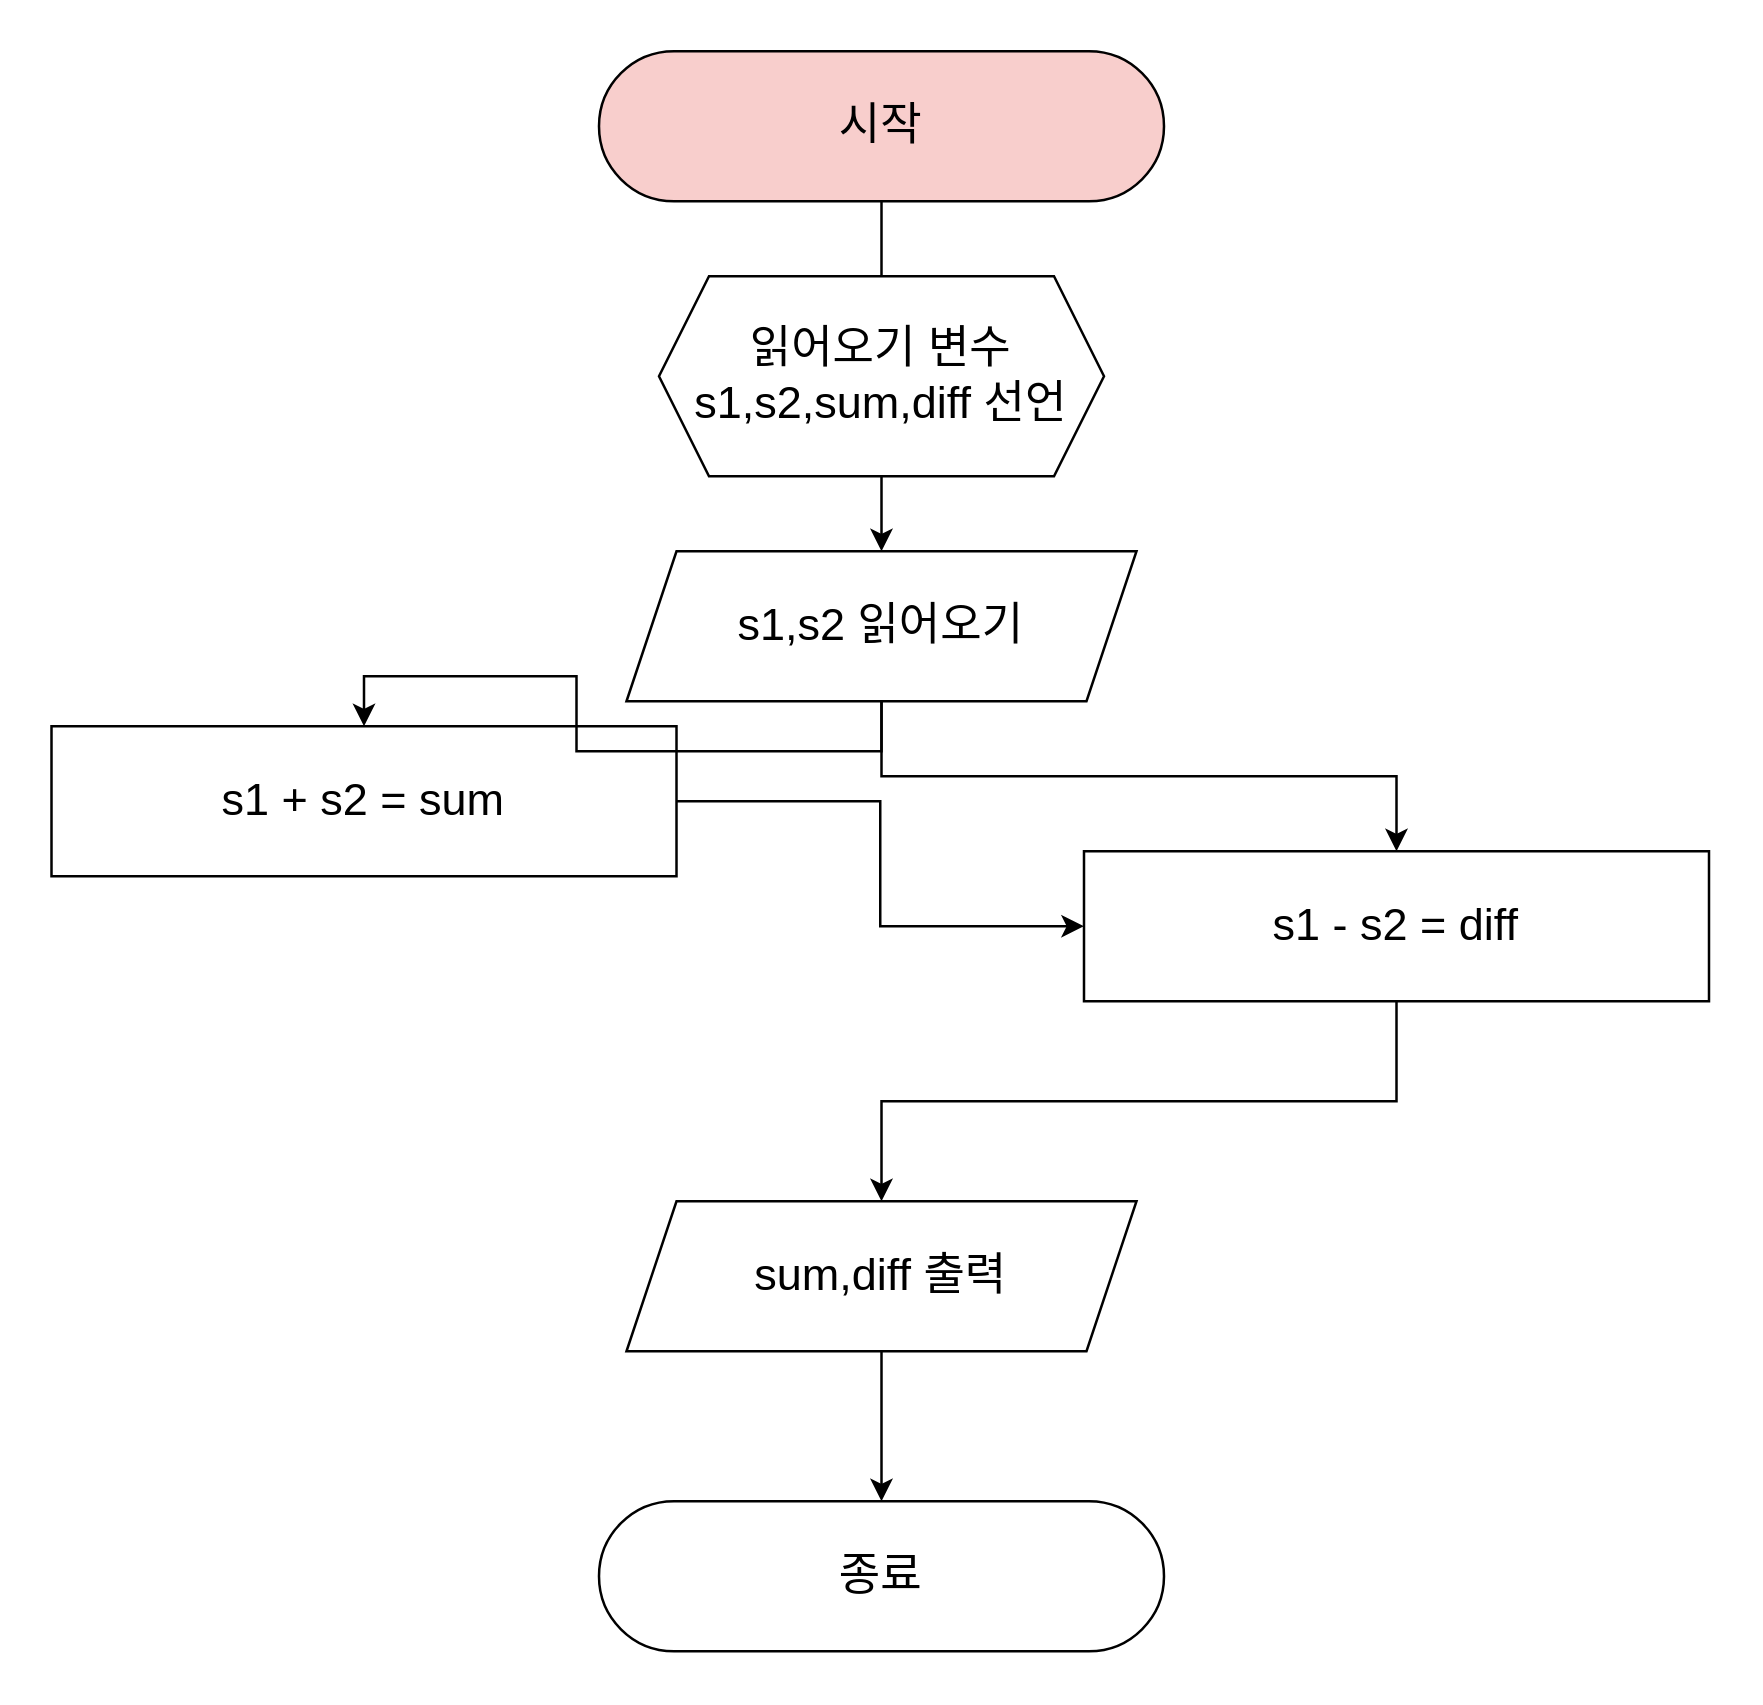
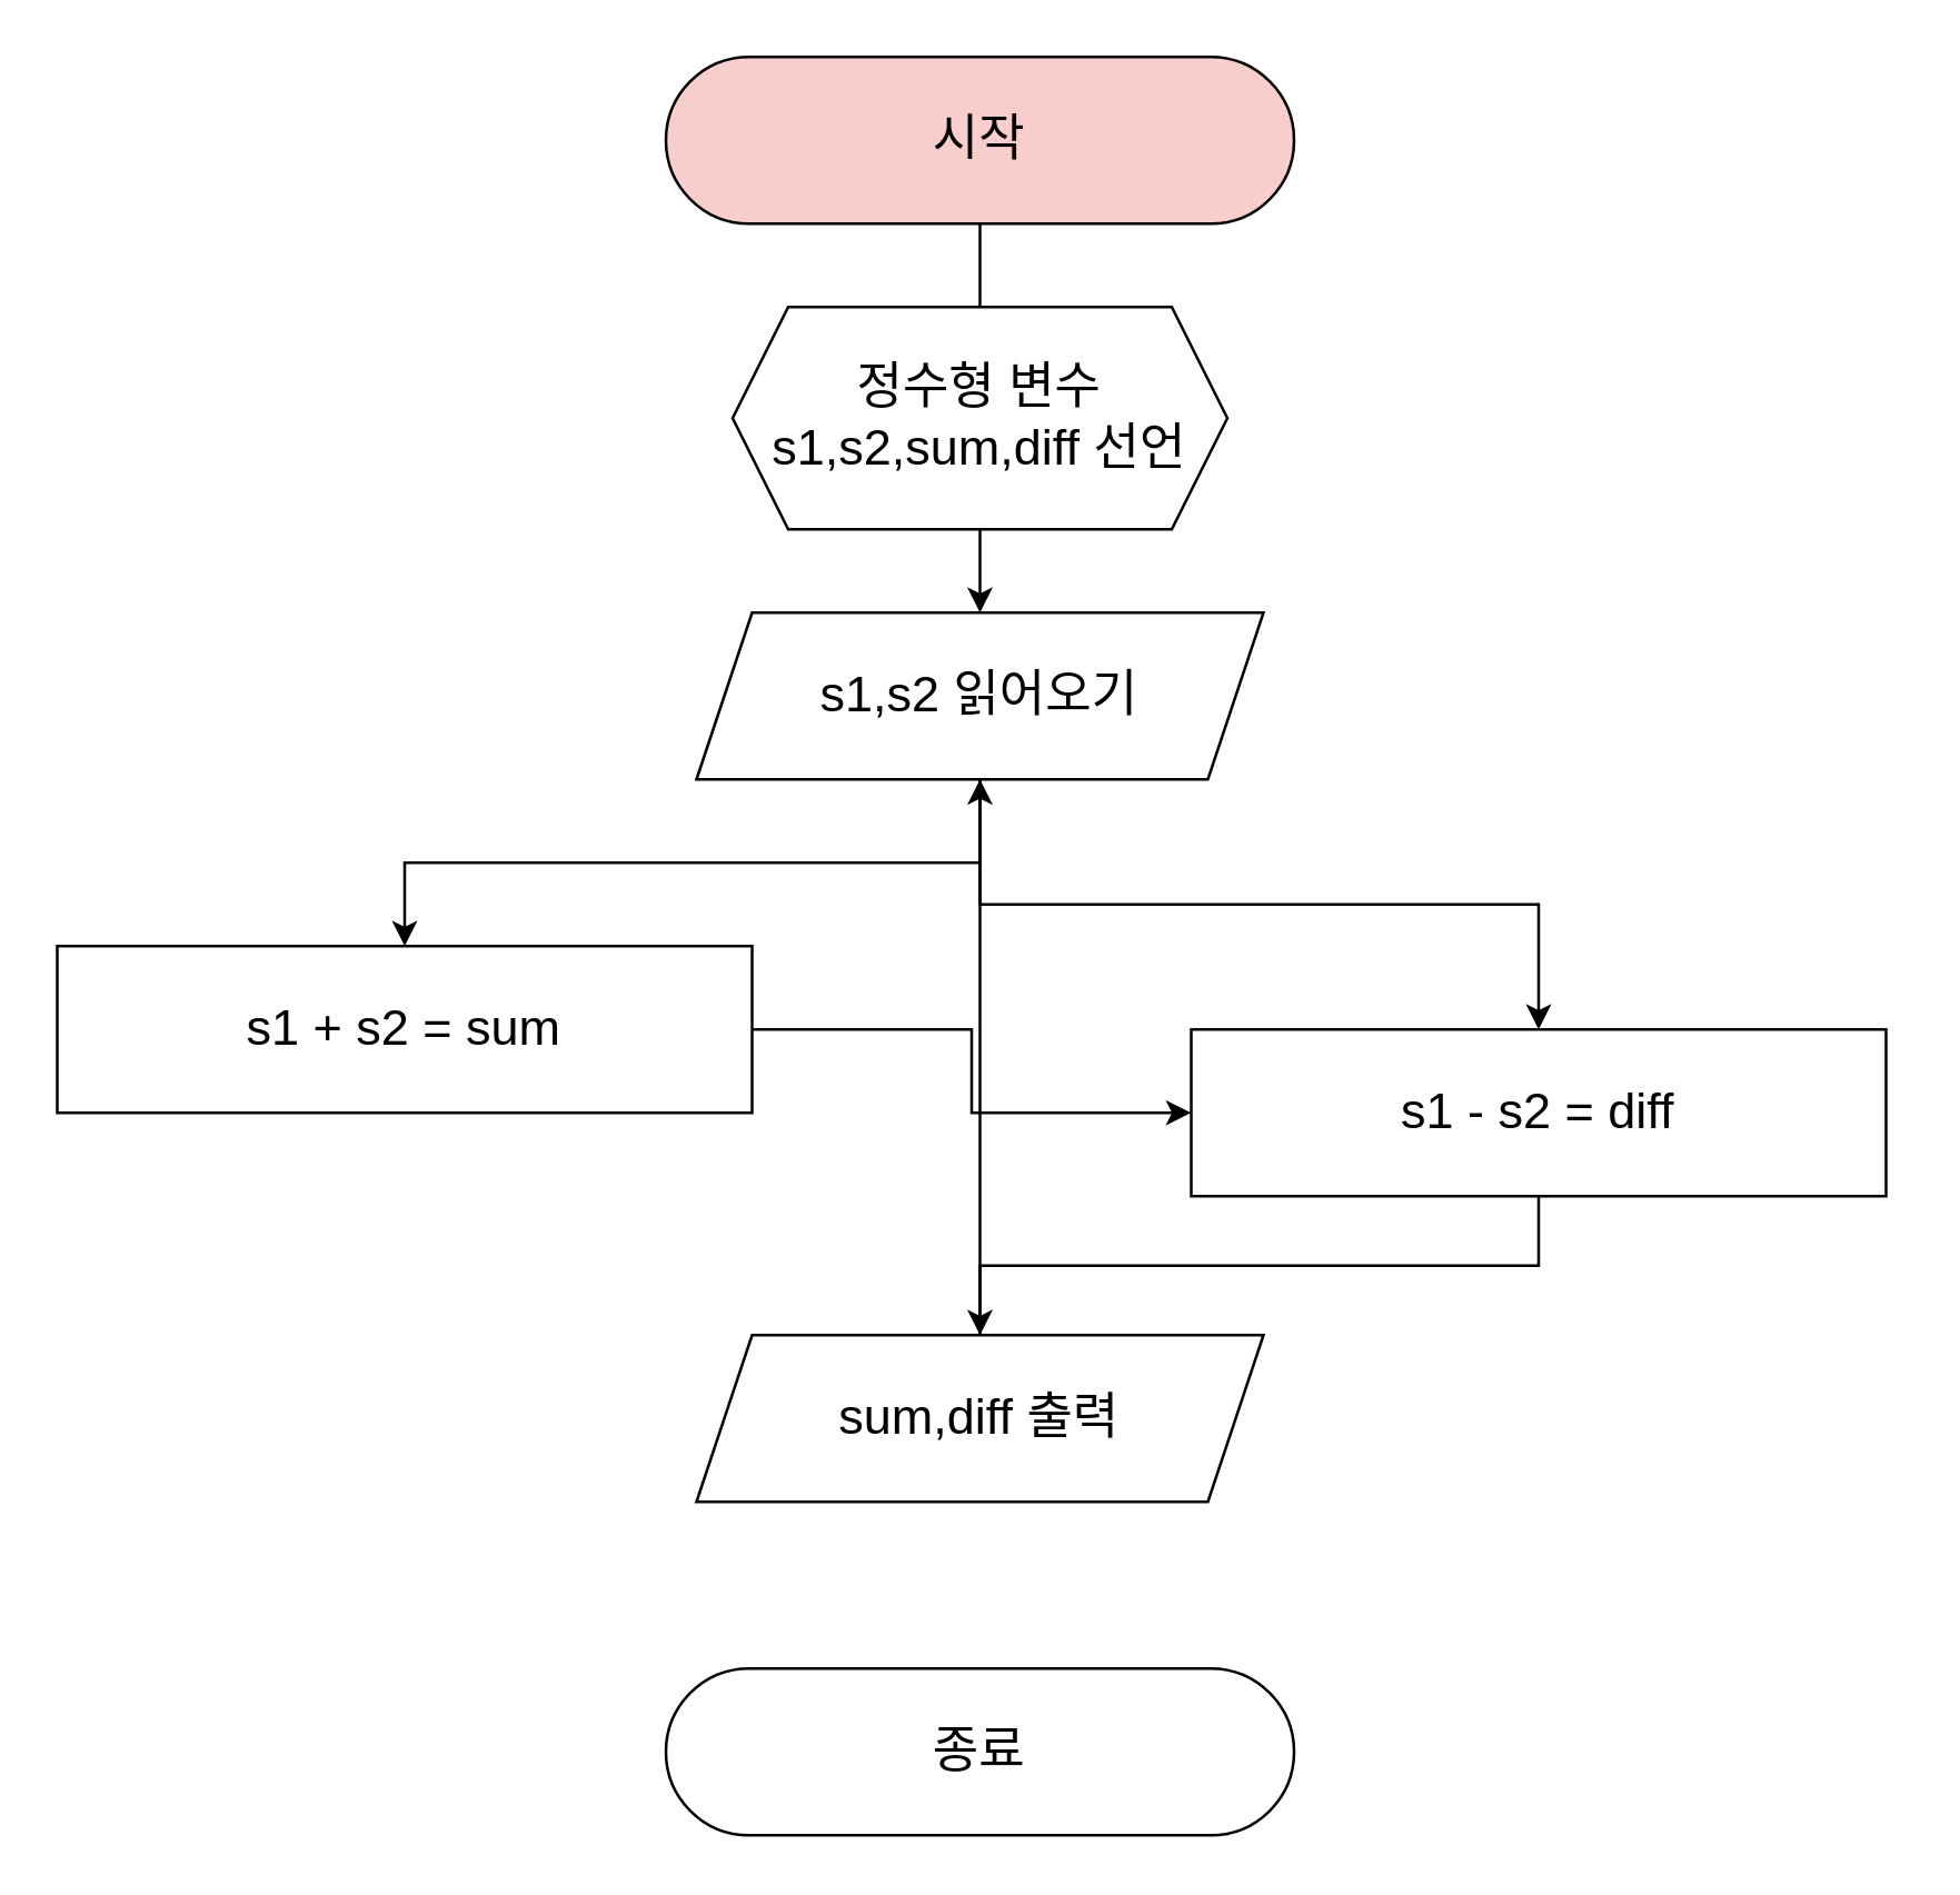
- <mxCell id="5" value="읽어오기 변수 s1,s2,sum,diff 선언" style="shape=hexagon;perimeter=hexagonPerimeter2;whiteSpace=wrap;html=1;fixedSize=1;fontSize=18;" vertex="1" parent="1"><mxGeometry x="263" y="110" width="178" height="80" as="geometry" /></mxCell>
+ <mxCell id="5" value="정수형 변수 s1,s2,sum,diff 선언" style="shape=hexagon;perimeter=hexagonPerimeter2;whiteSpace=wrap;html=1;fixedSize=1;fontSize=18;" vertex="1" parent="1"><mxGeometry x="263" y="110" width="178" height="80" as="geometry" /></mxCell>
- <mxCell id="7" value="s1 + s2 = sum" style="rounded=0;whiteSpace=wrap;html=1;fontSize=18;" vertex="1" parent="1"><mxGeometry x="20" y="290" width="250" height="60" as="geometry" /></mxCell>
+ <mxCell id="7" value="s1 + s2 = sum" style="rounded=0;whiteSpace=wrap;html=1;fontSize=18;" vertex="1" parent="1"><mxGeometry x="20" y="340" width="250" height="60" as="geometry" /></mxCell>
- <mxCell id="9" value="s1 - s2 = diff" style="rounded=0;whiteSpace=wrap;html=1;fontSize=18;" vertex="1" parent="1"><mxGeometry x="433" y="340" width="250" height="60" as="geometry" /></mxCell>
+ <mxCell id="9" value="s1 - s2 = diff" style="rounded=0;whiteSpace=wrap;html=1;fontSize=18;" vertex="1" parent="1"><mxGeometry x="428" y="370" width="250" height="60" as="geometry" /></mxCell>
- <mxCell id="10" style="edgeStyle=orthogonalEdgeStyle;rounded=0;orthogonalLoop=1;jettySize=auto;html=1;entryX=0.5;entryY=0;entryDx=0;entryDy=0;" edge="1" parent="1" source="11" target="12"><mxGeometry relative="1" as="geometry" /></mxCell>
+ <mxCell id="10" style="edgeStyle=orthogonalEdgeStyle;rounded=0;orthogonalLoop=1;jettySize=auto;html=1;" edge="1" parent="1" source="11" target="15"><mxGeometry relative="1" as="geometry" /></mxCell>
